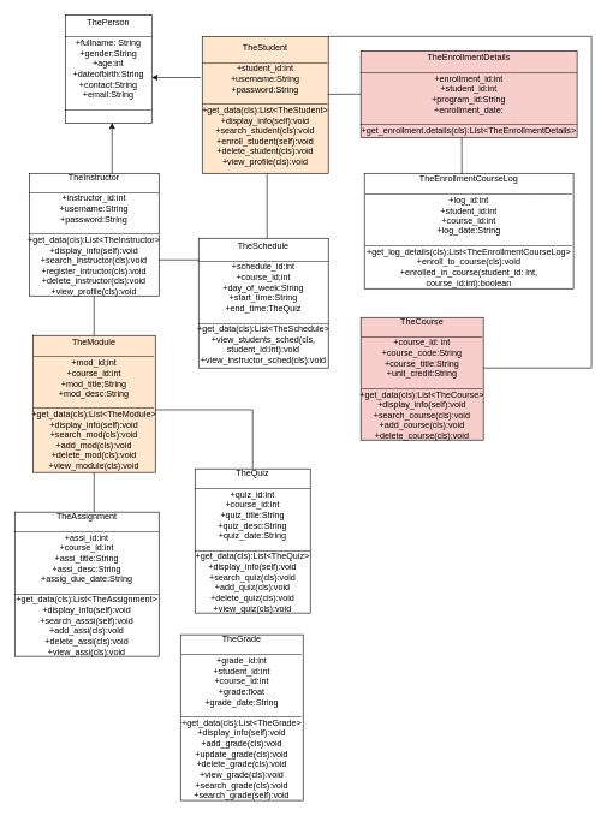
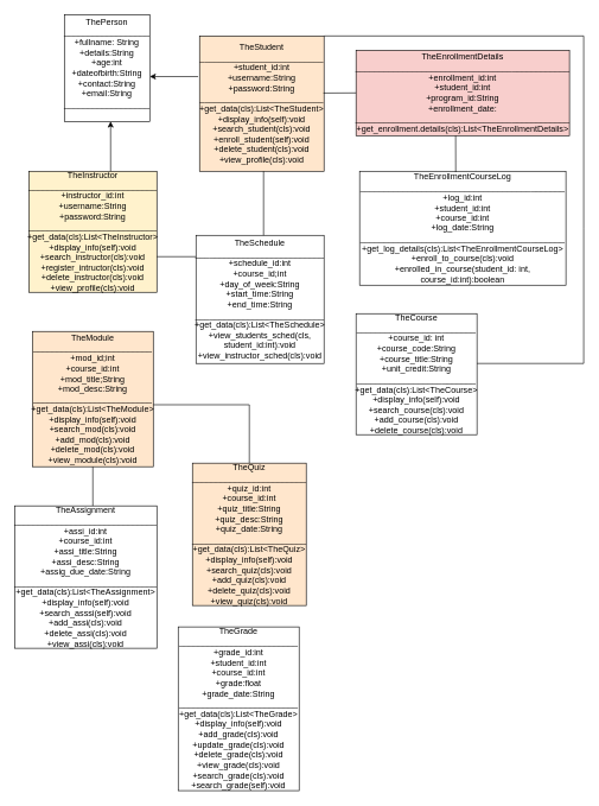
- <mxCell id="3" value="ThePerson&lt;div&gt;__________________&lt;/div&gt;&lt;div&gt;&lt;span style=&quot;background-color: initial;&quot;&gt;+fullname: String&lt;/span&gt;&lt;/div&gt;&lt;div&gt;&lt;div&gt;+gender:String&lt;/div&gt;&lt;div&gt;+age:int&lt;/div&gt;&lt;div&gt;+dateofbirth:String&lt;/div&gt;&lt;div&gt;+contact:String&lt;/div&gt;&lt;div&gt;+email:String&lt;/div&gt;&lt;/div&gt;&lt;div&gt;__________________&lt;/div&gt;&lt;div&gt;&lt;br&gt;&lt;/div&gt;" style="rounded=0;whiteSpace=wrap;html=1;" parent="1" vertex="1"><mxGeometry x="90" y="20" width="120" height="150" as="geometry" /></mxCell>
+ <mxCell id="3" value="ThePerson&lt;div&gt;__________________&lt;/div&gt;&lt;div&gt;&lt;span style=&quot;background-color: initial;&quot;&gt;+fullname: String&lt;/span&gt;&lt;/div&gt;&lt;div&gt;&lt;div&gt;+details:String&lt;/div&gt;&lt;div&gt;+age:int&lt;/div&gt;&lt;div&gt;+dateofbirth:String&lt;/div&gt;&lt;div&gt;+contact:String&lt;/div&gt;&lt;div&gt;+email:String&lt;/div&gt;&lt;/div&gt;&lt;div&gt;__________________&lt;/div&gt;&lt;div&gt;&lt;br&gt;&lt;/div&gt;" style="rounded=0;whiteSpace=wrap;html=1;" parent="1" vertex="1"><mxGeometry x="90" y="20" width="120" height="150" as="geometry" /></mxCell>
- <mxCell id="4" value="TheInstructor&lt;div&gt;___________________________&lt;/div&gt;&lt;div&gt;+instructor_id:int&lt;/div&gt;&lt;div&gt;+username:String&lt;/div&gt;&lt;div&gt;+password:String&lt;/div&gt;&lt;div&gt;___________________________&lt;/div&gt;&lt;div&gt;+get_data(cls):List&amp;lt;TheInstructor&amp;gt;&lt;/div&gt;&lt;div&gt;+display_info(self):void&lt;/div&gt;&lt;div&gt;+search_instructor(cls):void&lt;/div&gt;&lt;div&gt;+register_intructor(cls):void&lt;/div&gt;&lt;div&gt;+delete_instructor(cls):void&lt;/div&gt;&lt;div&gt;+view_profile(cls):void&lt;/div&gt;" style="rounded=0;whiteSpace=wrap;html=1;" parent="1" vertex="1"><mxGeometry x="40" y="240" width="180" height="170" as="geometry" /></mxCell>
+ <mxCell id="4" value="TheInstructor&lt;div&gt;___________________________&lt;/div&gt;&lt;div&gt;+instructor_id:int&lt;/div&gt;&lt;div&gt;+username:String&lt;/div&gt;&lt;div&gt;+password:String&lt;/div&gt;&lt;div&gt;___________________________&lt;/div&gt;&lt;div&gt;+get_data(cls):List&amp;lt;TheInstructor&amp;gt;&lt;/div&gt;&lt;div&gt;+display_info(self):void&lt;/div&gt;&lt;div&gt;+search_instructor(cls):void&lt;/div&gt;&lt;div&gt;+register_intructor(cls):void&lt;/div&gt;&lt;div&gt;+delete_instructor(cls):void&lt;/div&gt;&lt;div&gt;+view_profile(cls):void&lt;/div&gt;" style="rounded=0;whiteSpace=wrap;html=1;fillColor=#fff2cc;" parent="1" vertex="1"><mxGeometry x="40" y="240" width="180" height="170" as="geometry" /></mxCell>
- <mxCell id="11" value="TheSchedule&lt;div&gt;______&lt;span style=&quot;background-color: initial;&quot;&gt;_____________________&lt;/span&gt;&lt;/div&gt;&lt;div&gt;+schedule_id:int&lt;/div&gt;&lt;div&gt;+course_id;int&lt;/div&gt;&lt;div&gt;+day_of_week:String&lt;/div&gt;&lt;div&gt;+start_time:String&lt;/div&gt;&lt;div&gt;+end_time:TheQuiz&lt;/div&gt;&lt;div&gt;___________________________&lt;/div&gt;&lt;div&gt;+get_data(cls):List&amp;lt;TheSchedule&amp;gt;&lt;/div&gt;&lt;div&gt;+view_students_sched(cls, student_id:int):void&lt;/div&gt;&lt;div&gt;+view_instructor_sched(cls):void&lt;/div&gt;" style="rounded=0;whiteSpace=wrap;html=1;" parent="1" vertex="1"><mxGeometry x="275" y="330" width="180" height="180" as="geometry" /></mxCell>
+ <mxCell id="11" value="TheSchedule&lt;div&gt;______&lt;span style=&quot;background-color: initial;&quot;&gt;_____________________&lt;/span&gt;&lt;/div&gt;&lt;div&gt;+schedule_id:int&lt;/div&gt;&lt;div&gt;+course_id;int&lt;/div&gt;&lt;div&gt;+day_of_week:String&lt;/div&gt;&lt;div&gt;+start_time:String&lt;/div&gt;&lt;div&gt;+end_time:String&lt;/div&gt;&lt;div&gt;___________________________&lt;/div&gt;&lt;div&gt;+get_data(cls):List&amp;lt;TheSchedule&amp;gt;&lt;/div&gt;&lt;div&gt;+view_students_sched(cls, student_id:int):void&lt;/div&gt;&lt;div&gt;+view_instructor_sched(cls):void&lt;/div&gt;" style="rounded=0;whiteSpace=wrap;html=1;" parent="1" vertex="1"><mxGeometry x="275" y="330" width="180" height="180" as="geometry" /></mxCell>
- <mxCell id="13" value="" style="endArrow=none;html=1;rounded=0;exitX=0.5;exitY=0;exitDx=0;exitDy=0;entryX=0.5;entryY=1;entryDx=0;entryDy=0;" edge="1" parent="1" source="9" target="4"><mxGeometry width="50" height="50" relative="1" as="geometry"><mxPoint x="300" y="370" as="sourcePoint" /><mxPoint x="350" y="320" as="targetPoint" /></mxGeometry></mxCell>
- <mxCell id="5" value="TheCourse&lt;div&gt;_________________________&lt;/div&gt;&lt;div&gt;+course_id: int&lt;/div&gt;&lt;div&gt;+course_code:String&lt;/div&gt;&lt;div&gt;&lt;span style=&quot;background-color: initial;&quot;&gt;+course_title:String&lt;/span&gt;&lt;/div&gt;&lt;div&gt;+unit_credit:String&lt;/div&gt;&lt;div&gt;&lt;span style=&quot;background-color: initial;&quot;&gt;_________________________&lt;/span&gt;&lt;/div&gt;&lt;div&gt;+get_data(cls):List&amp;lt;TheCourse&amp;gt;&lt;/div&gt;&lt;div&gt;+display_info(self):void&lt;/div&gt;&lt;div&gt;+search_course(cls):void&lt;/div&gt;&lt;div&gt;+add_course(cls):void&lt;/div&gt;&lt;div&gt;+delete_course(cls):void&lt;/div&gt;" style="rounded=0;whiteSpace=wrap;html=1;fillColor=#f8cecc;" parent="1" vertex="1"><mxGeometry x="500" y="440" width="170" height="170" as="geometry" /></mxCell>
+ <mxCell id="5" value="TheCourse&lt;div&gt;_________________________&lt;/div&gt;&lt;div&gt;+course_id: int&lt;/div&gt;&lt;div&gt;+course_code:String&lt;/div&gt;&lt;div&gt;&lt;span style=&quot;background-color: initial;&quot;&gt;+course_title:String&lt;/span&gt;&lt;/div&gt;&lt;div&gt;+unit_credit:String&lt;/div&gt;&lt;div&gt;&lt;span style=&quot;background-color: initial;&quot;&gt;_________________________&lt;/span&gt;&lt;/div&gt;&lt;div&gt;+get_data(cls):List&amp;lt;TheCourse&amp;gt;&lt;/div&gt;&lt;div&gt;+display_info(self):void&lt;/div&gt;&lt;div&gt;+search_course(cls):void&lt;/div&gt;&lt;div&gt;+add_course(cls):void&lt;/div&gt;&lt;div&gt;+delete_course(cls):void&lt;/div&gt;" style="rounded=0;whiteSpace=wrap;html=1;" parent="1" vertex="1"><mxGeometry x="500" y="440" width="170" height="170" as="geometry" /></mxCell>
- <mxCell id="10" value="TheQuiz&lt;div&gt;________________________&lt;/div&gt;&lt;div&gt;+quiz_id:int&lt;/div&gt;&lt;div&gt;+course_id:int&lt;/div&gt;&lt;div&gt;+quiz_title:String&lt;/div&gt;&lt;div&gt;+quiz_desc:String&lt;/div&gt;&lt;div&gt;+quiz_date:String&lt;/div&gt;&lt;div&gt;________________________&lt;/div&gt;&lt;div&gt;+get_data(cls)&lt;span style=&quot;background-color: initial;&quot;&gt;:List&amp;lt;TheQuiz&amp;gt;&lt;/span&gt;&lt;/div&gt;&lt;div&gt;+display_info(self)&lt;span style=&quot;background-color: initial;&quot;&gt;:void&lt;/span&gt;&lt;/div&gt;&lt;div&gt;+search_quiz(cls)&lt;span style=&quot;background-color: initial;&quot;&gt;:void&lt;/span&gt;&lt;/div&gt;&lt;div&gt;+add_quiz(cls)&lt;span style=&quot;background-color: initial;&quot;&gt;:void&lt;/span&gt;&lt;/div&gt;&lt;div&gt;+delete_quiz(cls)&lt;span style=&quot;background-color: initial;&quot;&gt;:void&lt;/span&gt;&lt;/div&gt;&lt;div&gt;+view_quiz(cls)&lt;span style=&quot;background-color: initial;&quot;&gt;:void&lt;/span&gt;&lt;/div&gt;" style="rounded=0;whiteSpace=wrap;html=1;" parent="1" vertex="1"><mxGeometry x="270" y="650" width="160" height="200" as="geometry" /></mxCell>
+ <mxCell id="10" value="TheQuiz&lt;div&gt;________________________&lt;/div&gt;&lt;div&gt;+quiz_id:int&lt;/div&gt;&lt;div&gt;+course_id:int&lt;/div&gt;&lt;div&gt;+quiz_title:String&lt;/div&gt;&lt;div&gt;+quiz_desc:String&lt;/div&gt;&lt;div&gt;+quiz_date:String&lt;/div&gt;&lt;div&gt;________________________&lt;/div&gt;&lt;div&gt;+get_data(cls)&lt;span style=&quot;background-color: initial;&quot;&gt;:List&amp;lt;TheQuiz&amp;gt;&lt;/span&gt;&lt;/div&gt;&lt;div&gt;+display_info(self)&lt;span style=&quot;background-color: initial;&quot;&gt;:void&lt;/span&gt;&lt;/div&gt;&lt;div&gt;+search_quiz(cls)&lt;span style=&quot;background-color: initial;&quot;&gt;:void&lt;/span&gt;&lt;/div&gt;&lt;div&gt;+add_quiz(cls)&lt;span style=&quot;background-color: initial;&quot;&gt;:void&lt;/span&gt;&lt;/div&gt;&lt;div&gt;+delete_quiz(cls)&lt;span style=&quot;background-color: initial;&quot;&gt;:void&lt;/span&gt;&lt;/div&gt;&lt;div&gt;+view_quiz(cls)&lt;span style=&quot;background-color: initial;&quot;&gt;:void&lt;/span&gt;&lt;/div&gt;" style="rounded=0;whiteSpace=wrap;html=1;fillColor=#ffe6cc;" parent="1" vertex="1"><mxGeometry x="270" y="650" width="160" height="200" as="geometry" /></mxCell>
